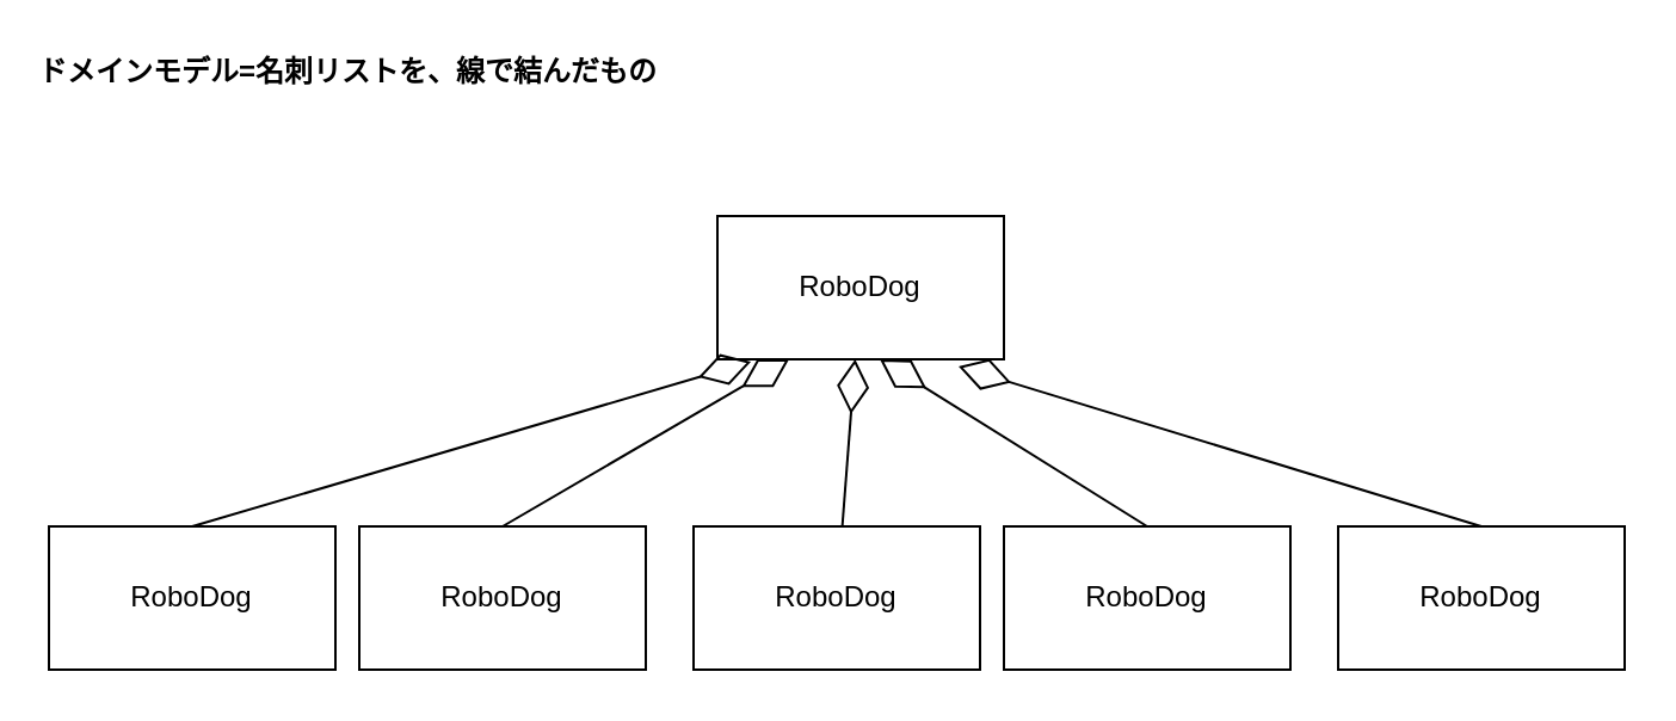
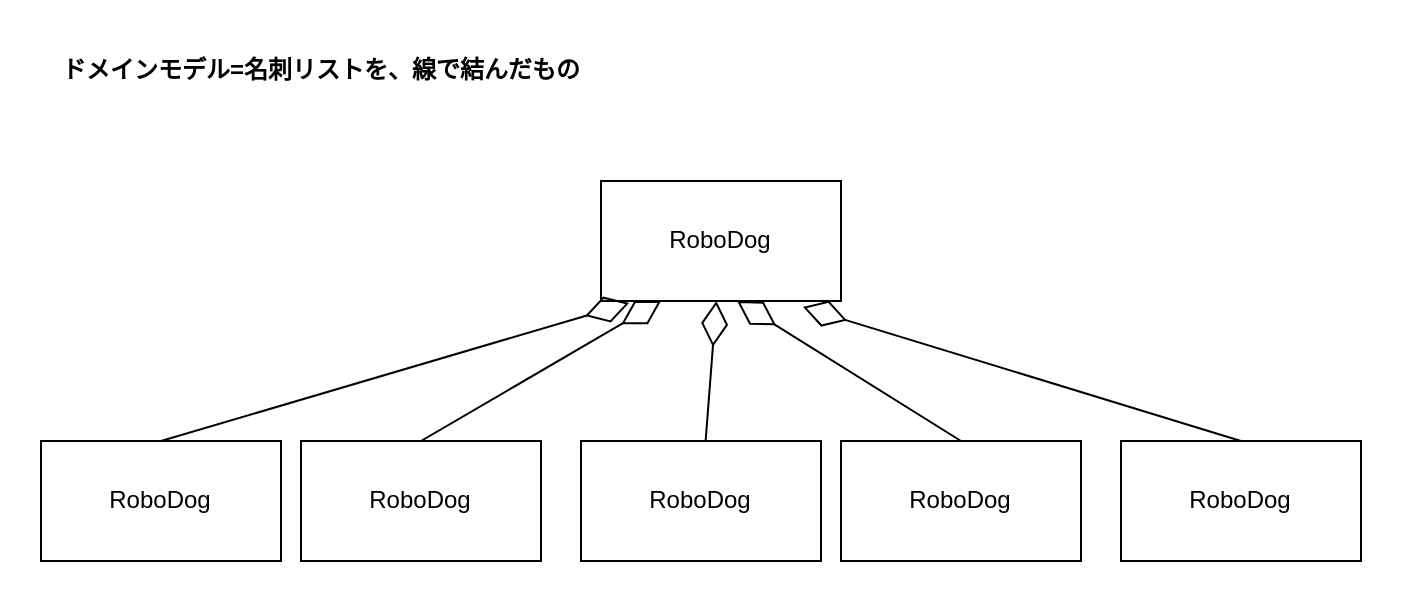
- <mxCell id="2" value="&lt;b&gt;ドメインモデル=名刺リストを、線で結んだもの&lt;/b&gt;" style="text;html=1;align=center;verticalAlign=middle;resizable=0;points=[];autosize=1;strokeColor=none;fillColor=none;" parent="1" vertex="1"><mxGeometry x="5" y="15" width="280" height="30" as="geometry" /></mxCell>
+ <mxCell id="2" value="&lt;b&gt;ドメインモデル=名刺リストを、線で結んだもの&lt;/b&gt;" style="text;html=1;align=center;verticalAlign=middle;resizable=0;points=[];autosize=1;strokeColor=none;fillColor=none;" parent="1" vertex="1"><mxGeometry x="20" y="20" width="280" height="30" as="geometry" /></mxCell>
